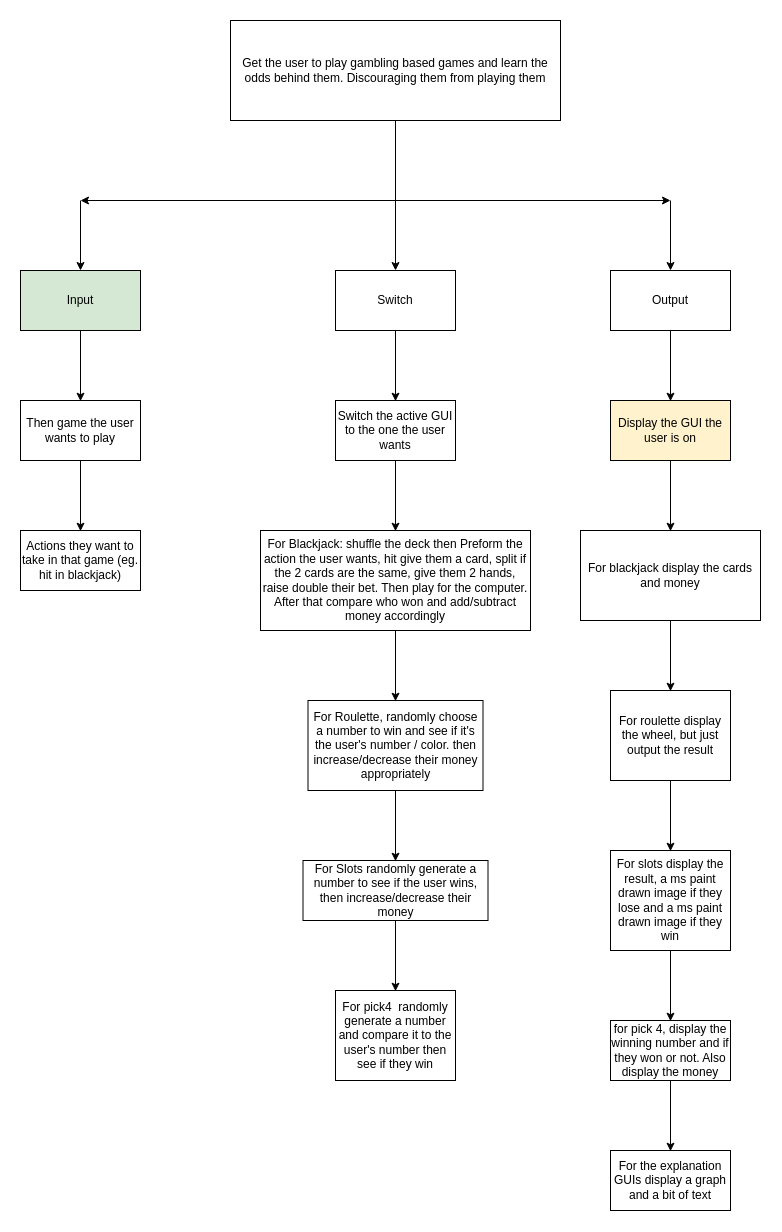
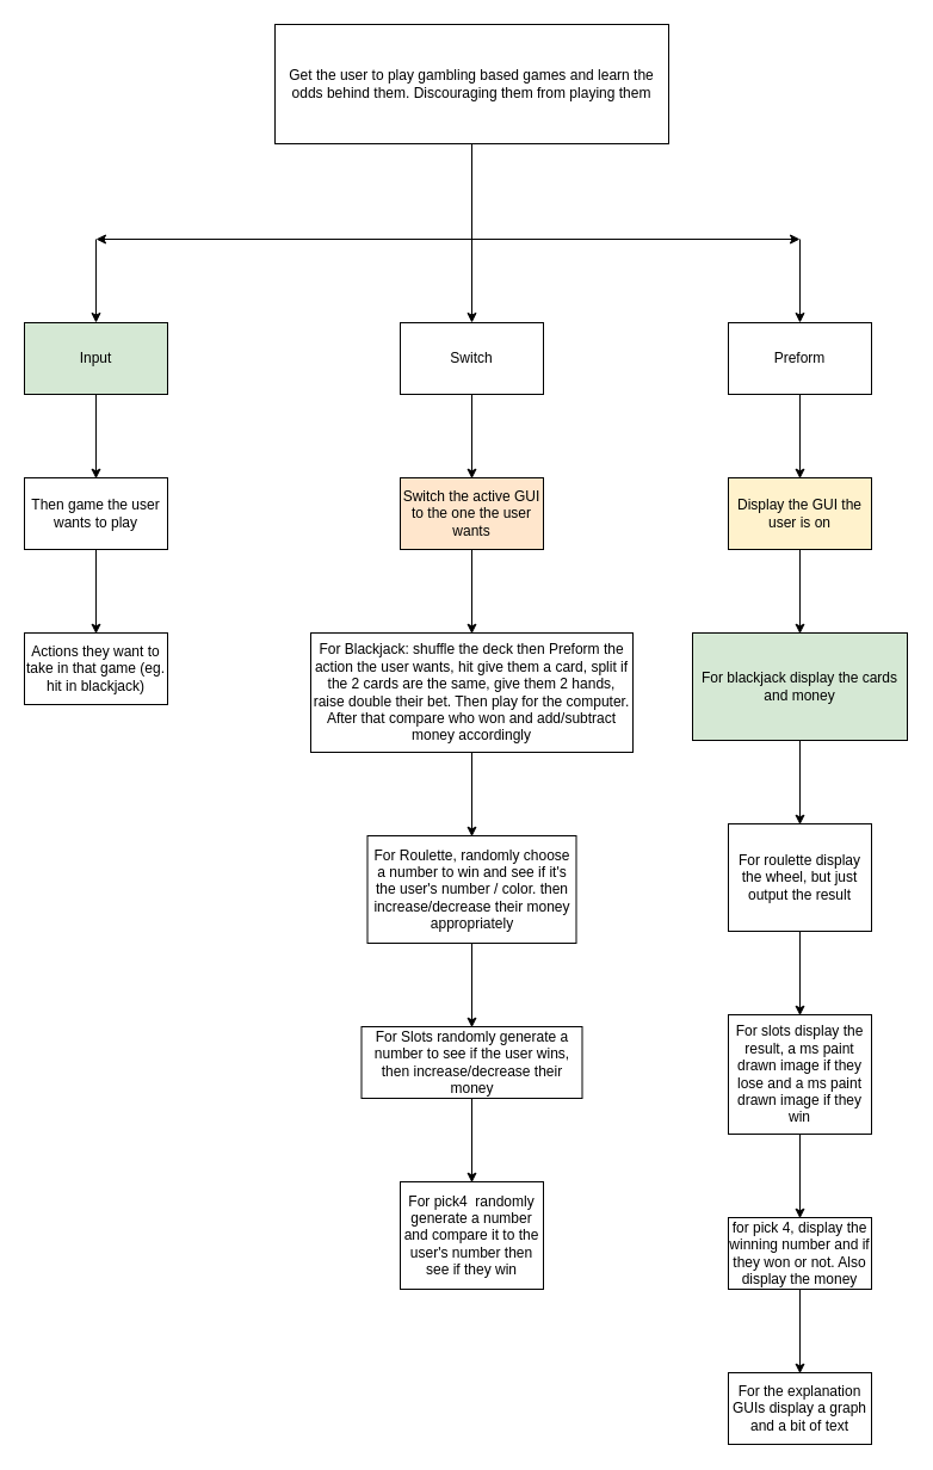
- <mxCell id="10" value="Output" style="rounded=0;whiteSpace=wrap;html=1;" vertex="1" parent="1"><mxGeometry x="610" y="270" width="120" height="60" as="geometry" /></mxCell>
+ <mxCell id="10" value="Preform" style="rounded=0;whiteSpace=wrap;html=1;" vertex="1" parent="1"><mxGeometry x="610" y="270" width="120" height="60" as="geometry" /></mxCell>
- <mxCell id="16" value="Switch the active GUI to the one the user wants" style="rounded=0;whiteSpace=wrap;html=1;" vertex="1" parent="1"><mxGeometry x="335" y="400" width="120" height="60" as="geometry" /></mxCell>
+ <mxCell id="16" value="Switch the active GUI to the one the user wants" style="rounded=0;whiteSpace=wrap;html=1;fillColor=#ffe6cc;" vertex="1" parent="1"><mxGeometry x="335" y="400" width="120" height="60" as="geometry" /></mxCell>
- <mxCell id="28" value="For blackjack display the cards and money" style="rounded=0;whiteSpace=wrap;html=1;" vertex="1" parent="1"><mxGeometry x="580" y="530" width="180" height="90" as="geometry" /></mxCell>
+ <mxCell id="28" value="For blackjack display the cards and money" style="rounded=0;whiteSpace=wrap;html=1;fillColor=#d5e8d4;" vertex="1" parent="1"><mxGeometry x="580" y="530" width="180" height="90" as="geometry" /></mxCell>
